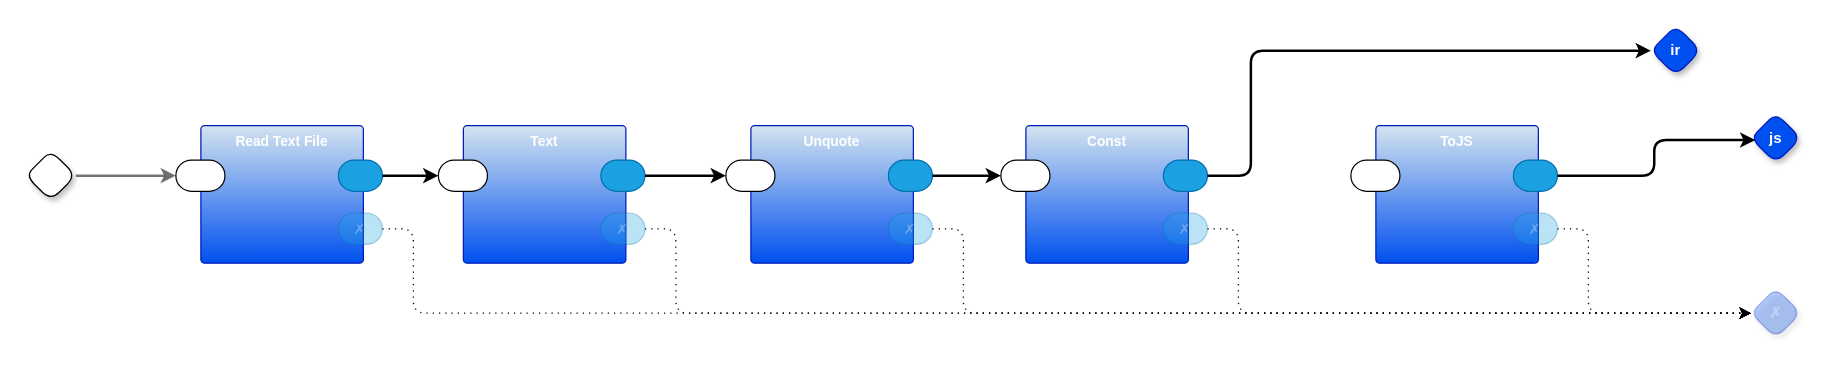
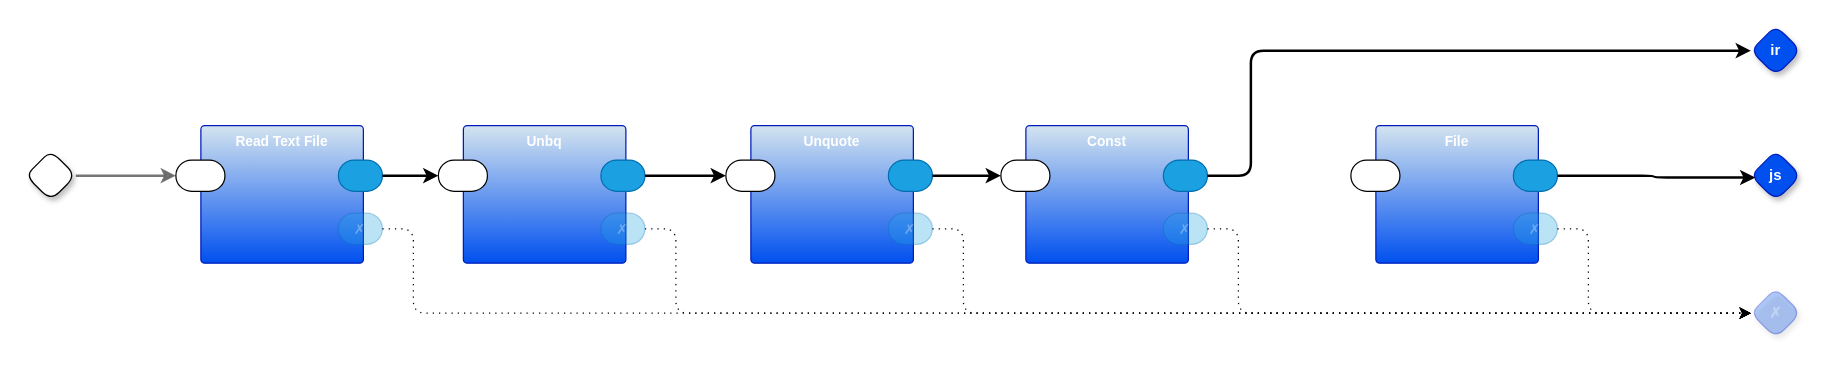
- <mxCell id="36" value="ir" style="rhombus;whiteSpace=wrap;html=1;rounded=1;fontStyle=1;glass=0;sketch=0;fontSize=12;points=[[0,0.5,0,0,0],[0.5,0,0,0,0],[0.5,1,0,0,0],[1,0.5,0,0,0]];shadow=1;fillColor=#0050ef;fontColor=#ffffff;strokeColor=#001DBC;fontFamily=Helvetica;labelBackgroundColor=none;" vertex="1" parent="1"><mxGeometry x="1320" y="20" width="40" height="40" as="geometry" /></mxCell>
+ <mxCell id="36" value="ir" style="rhombus;whiteSpace=wrap;html=1;rounded=1;fontStyle=1;glass=0;sketch=0;fontSize=12;points=[[0,0.5,0,0,0],[0.5,0,0,0,0],[0.5,1,0,0,0],[1,0.5,0,0,0]];shadow=1;fillColor=#0050ef;fontColor=#ffffff;strokeColor=#001DBC;fontFamily=Helvetica;labelBackgroundColor=none;" vertex="1" parent="1"><mxGeometry x="1400" width="40" height="40" as="geometry" y="20" /></mxCell>
- <mxCell id="11" value="js" style="rhombus;whiteSpace=wrap;html=1;rounded=1;fillColor=#0050ef;fontColor=#ffffff;strokeColor=#001DBC;fontStyle=1;glass=0;sketch=0;fontSize=12;points=[[0,0.5,0,0,0],[0.5,0,0,0,0],[0.5,1,0,0,0],[1,0.5,0,0,0]];shadow=1;fontFamily=Helvetica;" parent="1" vertex="1"><mxGeometry x="1400" y="90" width="40" height="40" as="geometry" /></mxCell>
+ <mxCell id="11" value="js" style="rhombus;whiteSpace=wrap;html=1;rounded=1;fillColor=#0050ef;fontColor=#ffffff;strokeColor=#001DBC;fontStyle=1;glass=0;sketch=0;fontSize=12;points=[[0,0.5,0,0,0],[0.5,0,0,0,0],[0.5,1,0,0,0],[1,0.5,0,0,0]];shadow=1;fontFamily=Helvetica;" parent="1" vertex="1"><mxGeometry x="1400" y="120" width="40" height="40" as="geometry" /></mxCell>
- <mxCell id="12" value="Text" style="rounded=1;whiteSpace=wrap;html=1;sketch=0;container=1;recursiveResize=0;verticalAlign=top;arcSize=6;fontStyle=1;autosize=0;points=[];absoluteArcSize=1;shadow=0;strokeColor=#001DBC;fillColor=#D4E4EF;fontColor=#ffffff;fontFamily=Helvetica;fontSize=11;gradientColor=#0050EF;" parent="1" vertex="1"><mxGeometry x="370" y="100" width="130" height="110" as="geometry"><mxRectangle x="-98" y="-1230" width="99" height="26" as="alternateBounds" /></mxGeometry></mxCell>
+ <mxCell id="12" value="Unbq" style="rounded=1;whiteSpace=wrap;html=1;sketch=0;container=1;recursiveResize=0;verticalAlign=top;arcSize=6;fontStyle=1;autosize=0;points=[];absoluteArcSize=1;shadow=0;strokeColor=#001DBC;fillColor=#D4E4EF;fontColor=#ffffff;fontFamily=Helvetica;fontSize=11;gradientColor=#0050EF;" parent="1" vertex="1"><mxGeometry x="370" y="100" width="130" height="110" as="geometry"><mxRectangle x="-98" y="-1230" width="99" height="26" as="alternateBounds" /></mxGeometry></mxCell>
- <mxCell id="29" value="ToJS" style="rounded=1;whiteSpace=wrap;html=1;sketch=0;container=1;recursiveResize=0;verticalAlign=top;arcSize=6;fontStyle=1;autosize=0;points=[];absoluteArcSize=1;shadow=0;strokeColor=#001DBC;fillColor=#D4E4EF;fontColor=#ffffff;fontFamily=Helvetica;fontSize=11;gradientColor=#0050EF;" vertex="1" parent="1"><mxGeometry x="1100" y="100" width="130" height="110" as="geometry"><mxRectangle x="-98" y="-1230" width="99" height="26" as="alternateBounds" /></mxGeometry></mxCell>
+ <mxCell id="29" value="File" style="rounded=1;whiteSpace=wrap;html=1;sketch=0;container=1;recursiveResize=0;verticalAlign=top;arcSize=6;fontStyle=1;autosize=0;points=[];absoluteArcSize=1;shadow=0;strokeColor=#001DBC;fillColor=#D4E4EF;fontColor=#ffffff;fontFamily=Helvetica;fontSize=11;gradientColor=#0050EF;" vertex="1" parent="1"><mxGeometry x="1100" y="100" width="130" height="110" as="geometry"><mxRectangle x="-98" y="-1230" width="99" height="26" as="alternateBounds" /></mxGeometry></mxCell>
